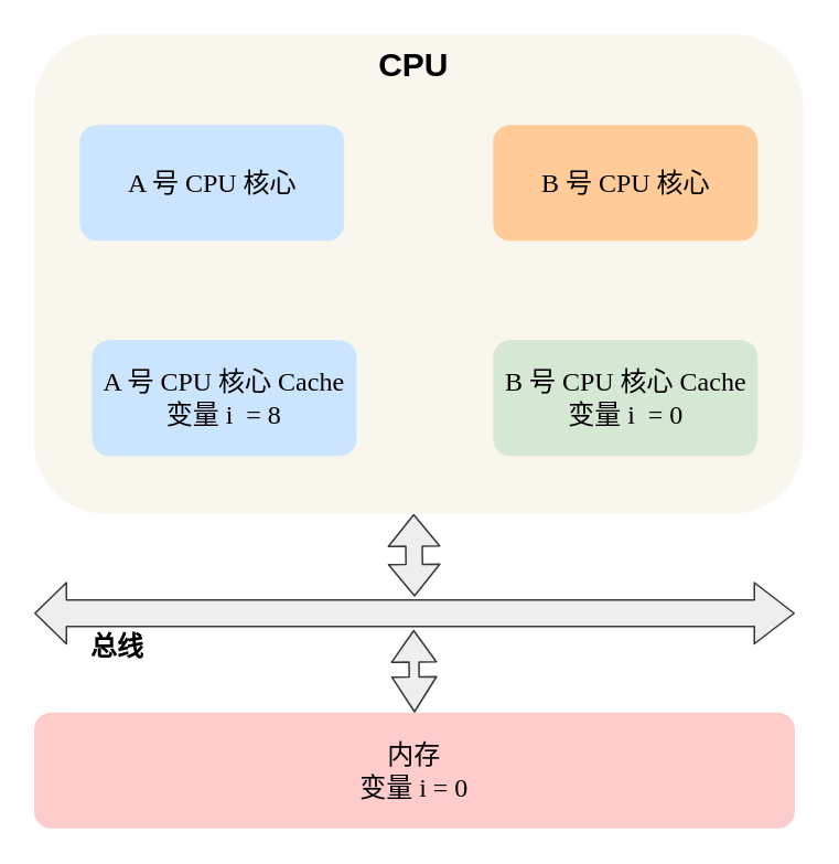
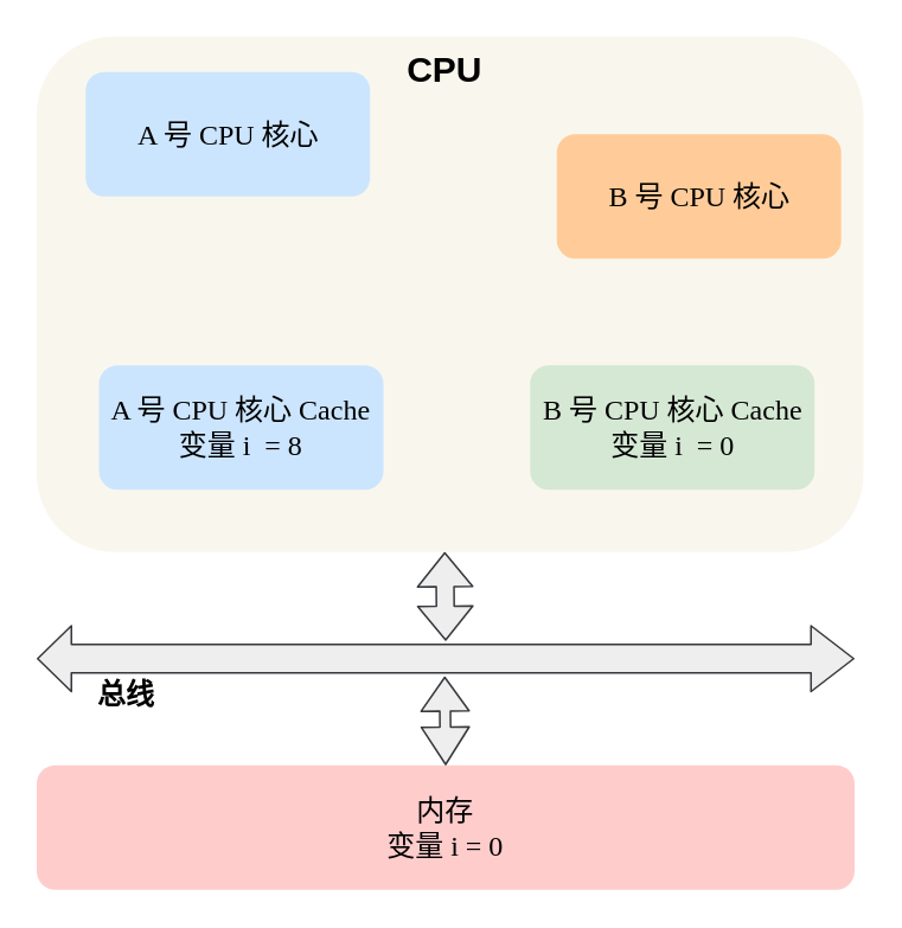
- <mxCell id="3" value="A 号 CPU 核心" style="rounded=1;whiteSpace=wrap;html=1;fontSize=16;fillColor=#cce5ff;fontFamily=Comic Sans MS;strokeColor=none;" vertex="1" parent="1"><mxGeometry x="47.5" y="75" width="160" height="70" as="geometry" /></mxCell>
+ <mxCell id="3" value="A 号 CPU 核心" style="rounded=1;whiteSpace=wrap;html=1;fontSize=16;fillColor=#cce5ff;fontFamily=Comic Sans MS;strokeColor=none;" vertex="1" parent="1"><mxGeometry x="47.5" y="40" width="160" height="70" as="geometry" /></mxCell>
- <mxCell id="4" value="B 号 CPU 核心" style="rounded=1;whiteSpace=wrap;html=1;fontSize=16;fillColor=#ffcc99;fontFamily=Comic Sans MS;strokeColor=none;" vertex="1" parent="1"><mxGeometry x="297.5" y="75" width="160" height="70" as="geometry" /></mxCell>
+ <mxCell id="4" value="B 号 CPU 核心" style="rounded=1;whiteSpace=wrap;html=1;fontSize=16;fillColor=#ffcc99;fontFamily=Comic Sans MS;strokeColor=none;" vertex="1" parent="1"><mxGeometry x="312.5" y="75" width="160" height="70" as="geometry" /></mxCell>
